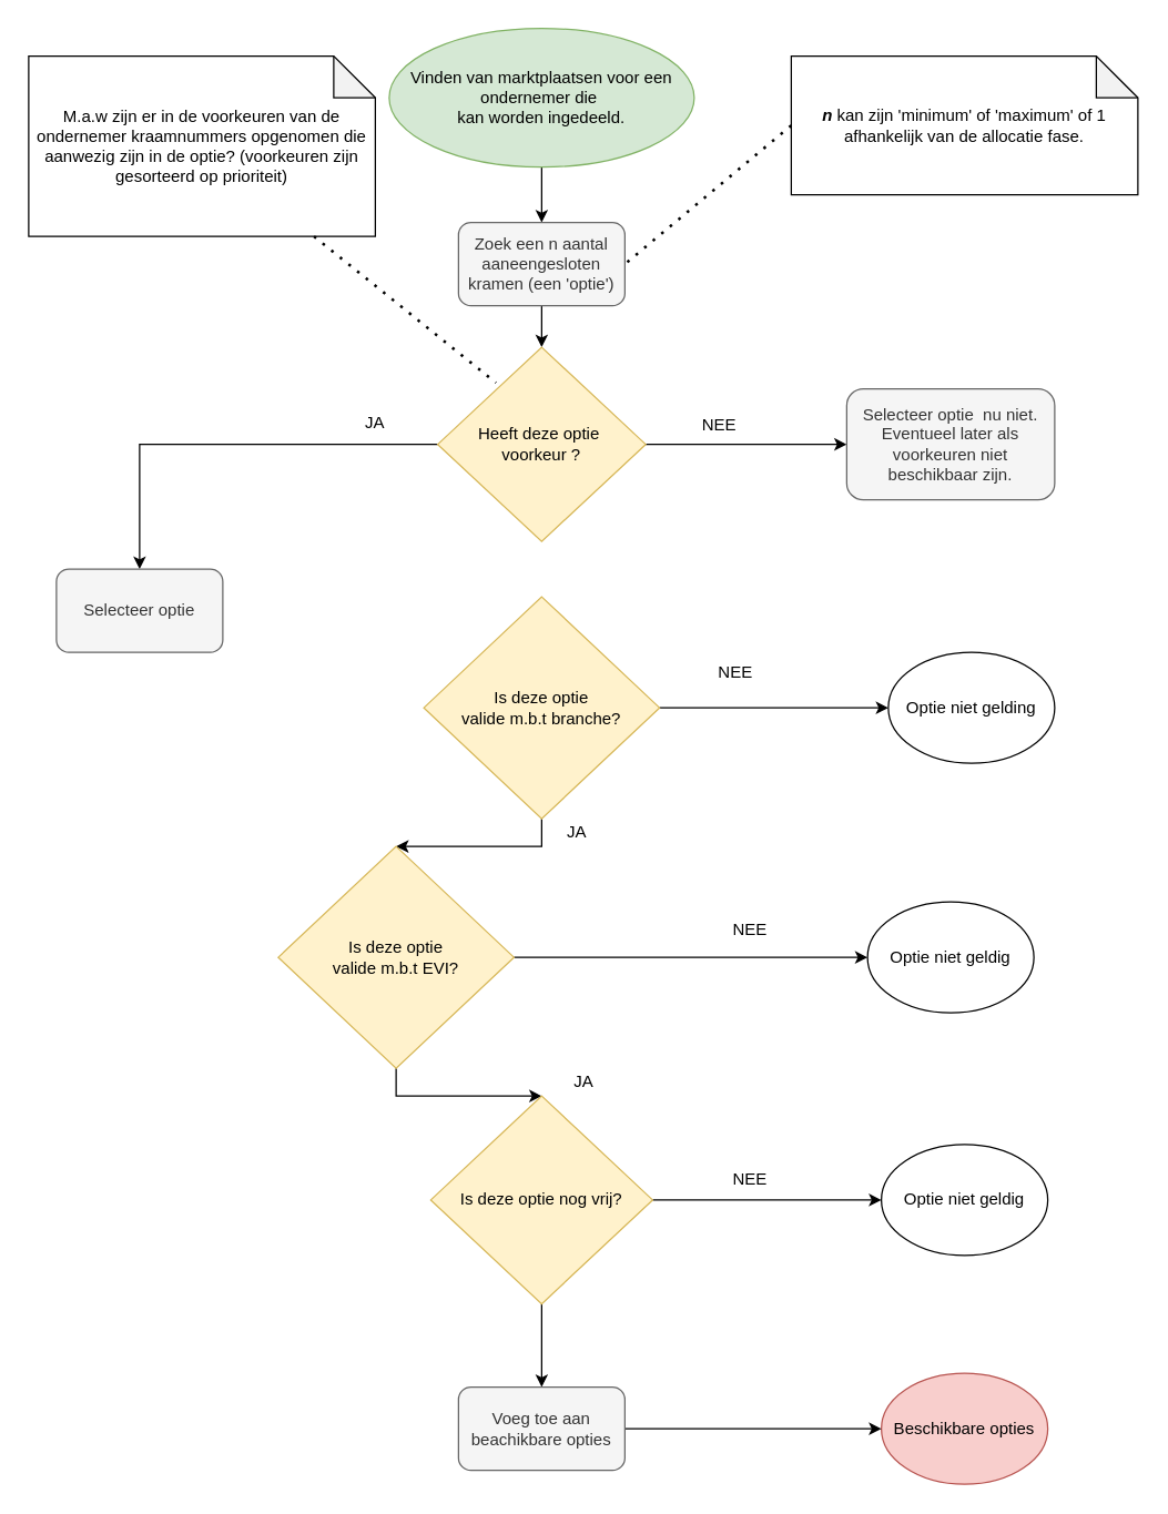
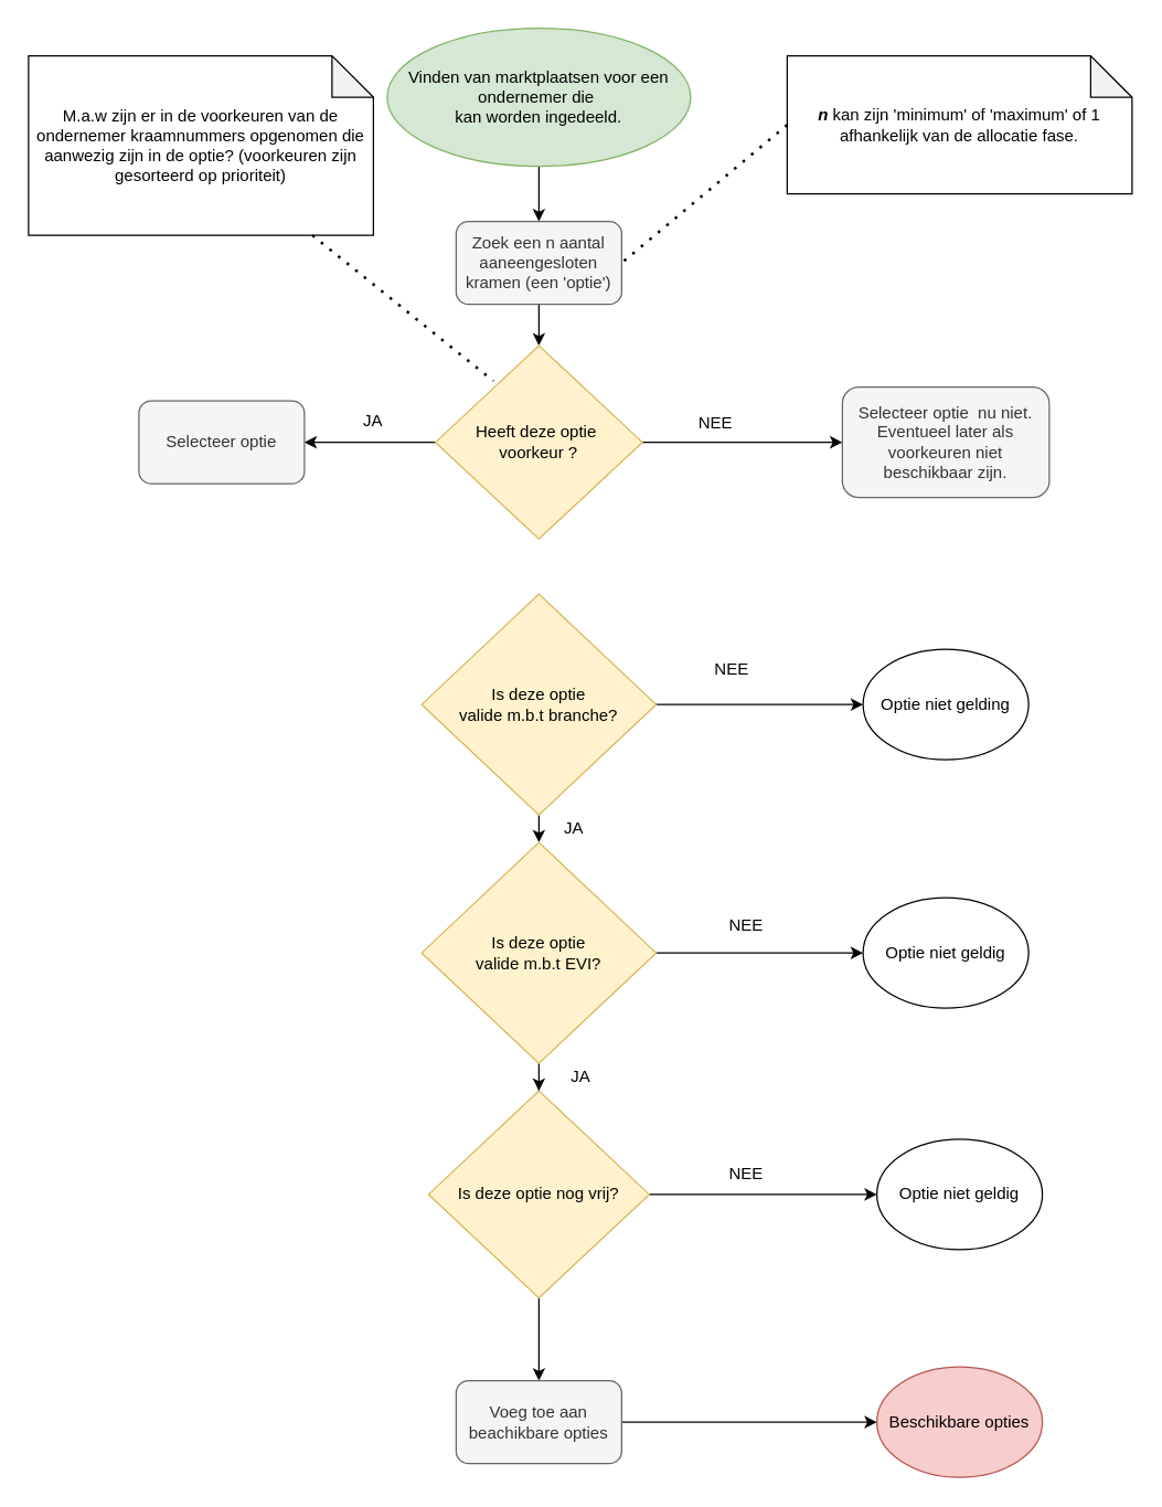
- <mxCell id="9" value="Selecteer optie" style="rounded=1;whiteSpace=wrap;html=1;fillColor=#f5f5f5;fontColor=#333333;strokeColor=#666666;" vertex="1" parent="1"><mxGeometry x="40" y="410" width="120" height="60" as="geometry" /></mxCell>
+ <mxCell id="9" value="Selecteer optie" style="rounded=1;whiteSpace=wrap;html=1;fillColor=#f5f5f5;fontColor=#333333;strokeColor=#666666;" vertex="1" parent="1"><mxGeometry x="100" y="290" width="120" height="60" as="geometry" /></mxCell>
- <mxCell id="18" value="Optie niet gelding" style="ellipse;whiteSpace=wrap;html=1;" vertex="1" parent="1"><mxGeometry x="640" y="470" width="120" height="80" as="geometry" /></mxCell>
+ <mxCell id="18" value="Optie niet gelding" style="ellipse;whiteSpace=wrap;html=1;" vertex="1" parent="1"><mxGeometry x="625" y="470" width="120" height="80" as="geometry" /></mxCell>
- <mxCell id="21" value="Is deze optie&lt;br&gt;valide m.b.t EVI?" style="rhombus;whiteSpace=wrap;html=1;fillColor=#fff2cc;strokeColor=#d6b656;" vertex="1" parent="1"><mxGeometry x="200" y="610" width="170" height="160" as="geometry" /></mxCell>
+ <mxCell id="21" value="Is deze optie&lt;br&gt;valide m.b.t EVI?" style="rhombus;whiteSpace=wrap;html=1;fillColor=#fff2cc;strokeColor=#d6b656;" vertex="1" parent="1"><mxGeometry x="305" y="610" width="170" height="160" as="geometry" /></mxCell>
